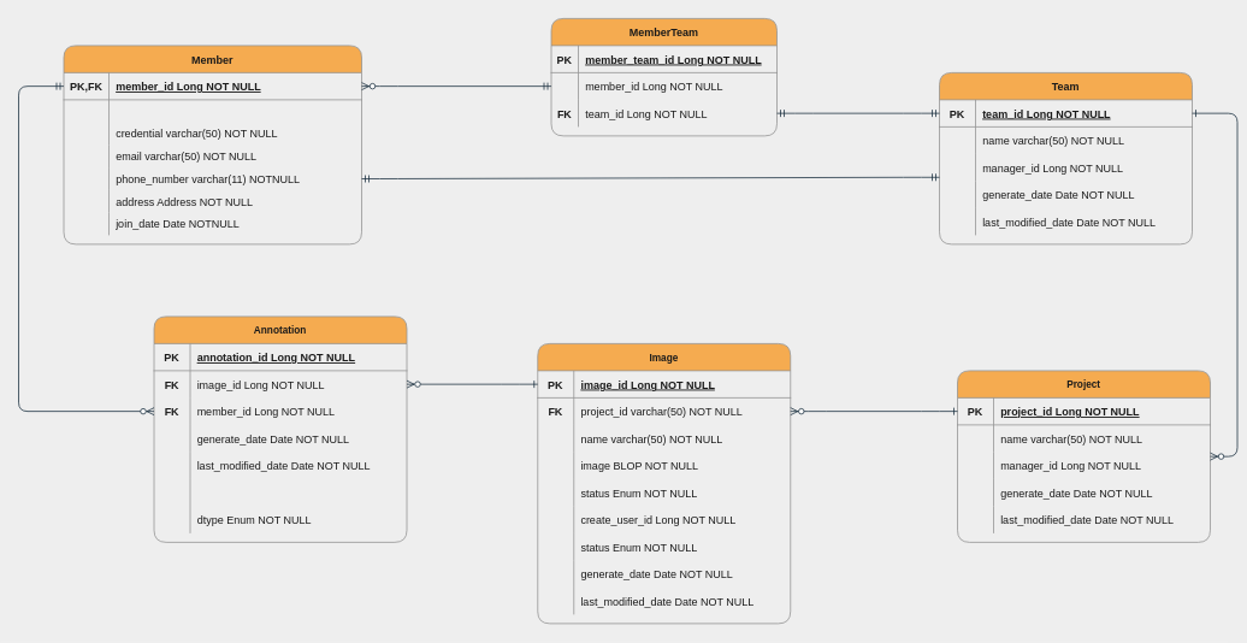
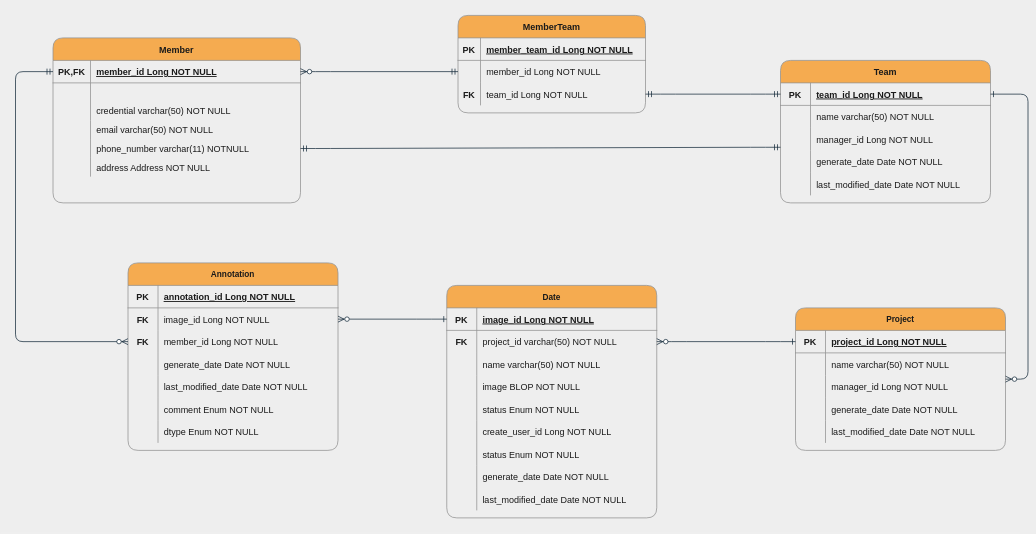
- <mxCell id="32" value="join_date Date NOTNULL" style="shape=partialRectangle;overflow=hidden;connectable=0;fillColor=none;top=0;left=0;bottom=0;right=0;align=left;spacingLeft=6;strokeColor=#909090;fontColor=#1A1A1A;rounded=1;" vertex="1" parent="30"><mxGeometry x="50" width="280" height="25" as="geometry"><mxRectangle width="280" height="25" as="alternateBounds" /></mxGeometry></mxCell>
- <mxCell id="49" value="Image" style="shape=table;startSize=30;container=1;collapsible=1;childLayout=tableLayout;fixedRows=1;rowLines=0;fontStyle=1;align=center;resizeLast=1;fillColor=#F5AB50;strokeColor=#909090;fontColor=#1A1A1A;rounded=1;sketch=0;hachureGap=4;fontFamily=Helvetica;fontSize=11;" vertex="1" parent="1"><mxGeometry x="595" y="380" width="280" height="310.0" as="geometry" /></mxCell>
+ <mxCell id="49" value="Date" style="shape=table;startSize=30;container=1;collapsible=1;childLayout=tableLayout;fixedRows=1;rowLines=0;fontStyle=1;align=center;resizeLast=1;fillColor=#F5AB50;strokeColor=#909090;fontColor=#1A1A1A;rounded=1;sketch=0;hachureGap=4;fontFamily=Helvetica;fontSize=11;" vertex="1" parent="1"><mxGeometry x="595" y="380" width="280" height="310.0" as="geometry" /></mxCell>
+ <mxCell id="97" value="comment Enum NOT NULL" style="shape=partialRectangle;overflow=hidden;connectable=0;fillColor=none;top=0;left=0;bottom=0;right=0;align=left;spacingLeft=6;strokeColor=#909090;fontColor=#1A1A1A;rounded=1;" vertex="1" parent="95"><mxGeometry x="40" width="240" height="30" as="geometry"><mxRectangle width="240" height="30" as="alternateBounds" /></mxGeometry></mxCell>
